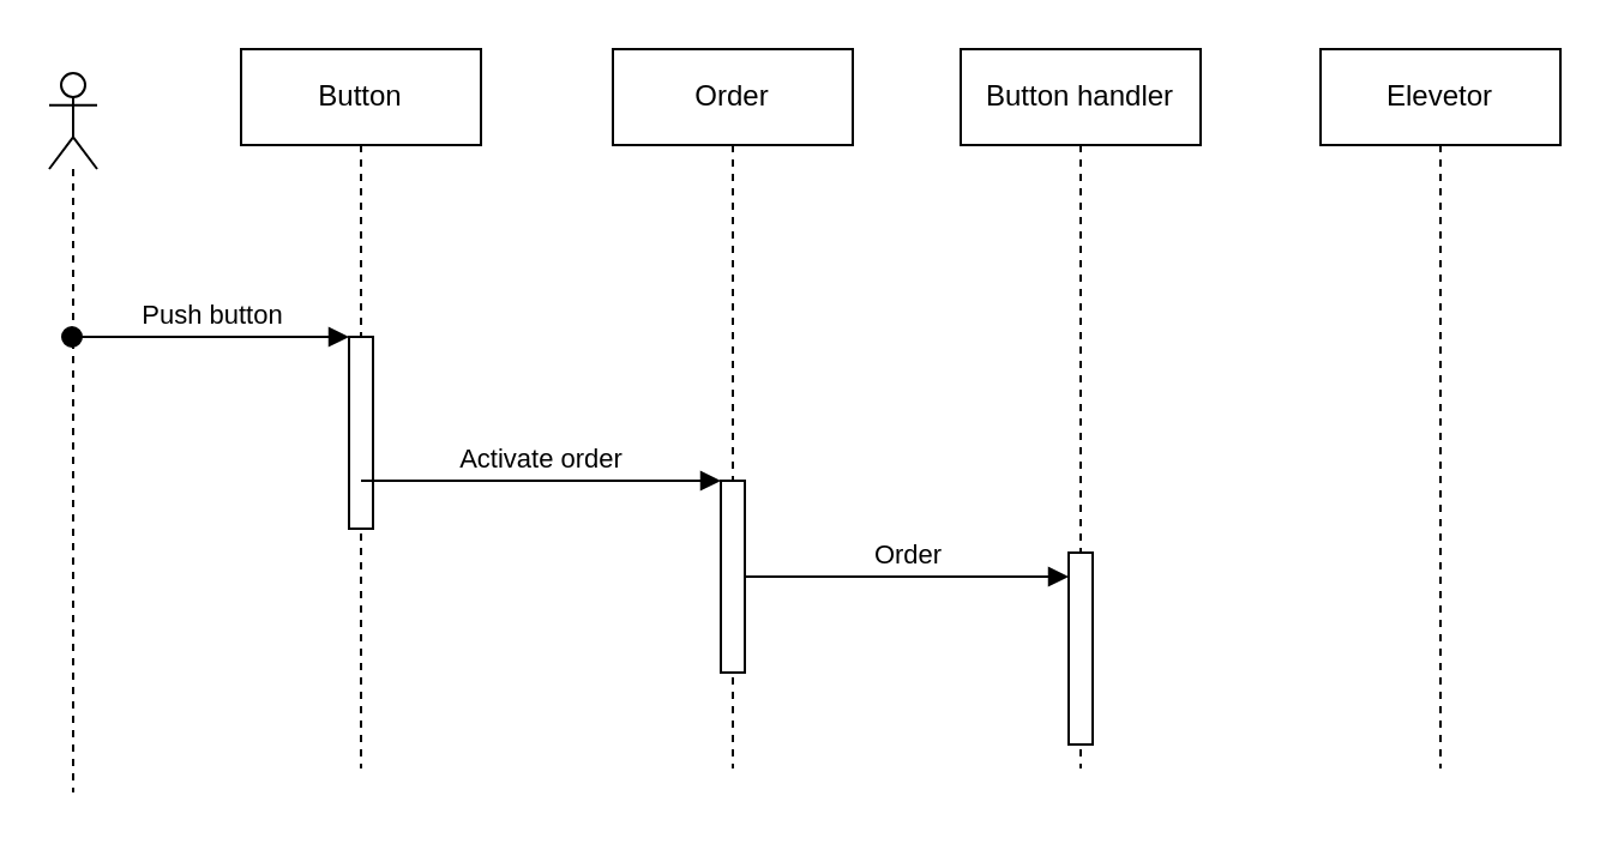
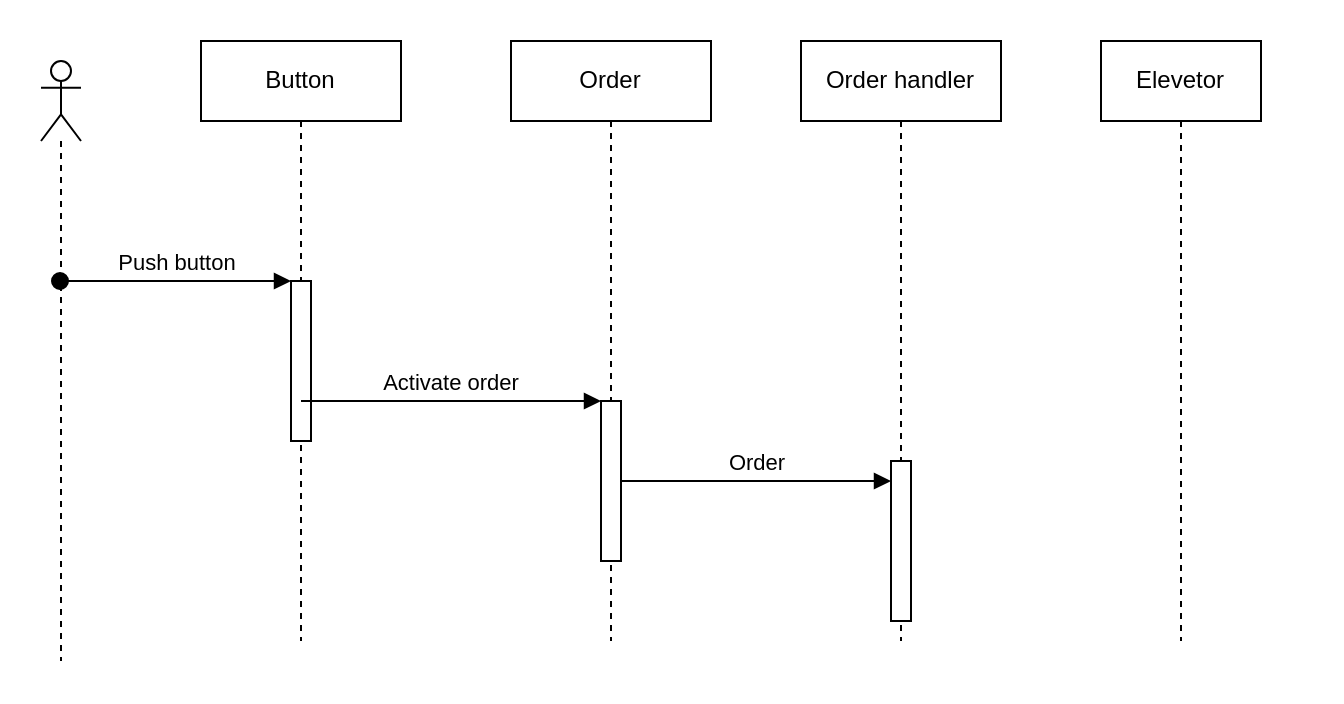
- <mxCell id="6" value="Button handler" style="shape=umlLifeline;perimeter=lifelinePerimeter;whiteSpace=wrap;html=1;container=1;collapsible=0;recursiveResize=0;outlineConnect=0;" vertex="1" parent="1"><mxGeometry x="400" y="20" width="100" height="300" as="geometry" /></mxCell>
+ <mxCell id="6" value="Order handler" style="shape=umlLifeline;perimeter=lifelinePerimeter;whiteSpace=wrap;html=1;container=1;collapsible=0;recursiveResize=0;outlineConnect=0;" vertex="1" parent="1"><mxGeometry x="400" y="20" width="100" height="300" as="geometry" /></mxCell>
- <mxCell id="8" value="Elevetor" style="shape=umlLifeline;perimeter=lifelinePerimeter;whiteSpace=wrap;html=1;container=1;collapsible=0;recursiveResize=0;outlineConnect=0;" vertex="1" parent="1"><mxGeometry x="550" y="20" width="100" height="300" as="geometry" /></mxCell>
+ <mxCell id="8" value="Elevetor" style="shape=umlLifeline;perimeter=lifelinePerimeter;whiteSpace=wrap;html=1;container=1;collapsible=0;recursiveResize=0;outlineConnect=0;" vertex="1" parent="1"><mxGeometry x="550" y="20" width="80" height="300" as="geometry" /></mxCell>
